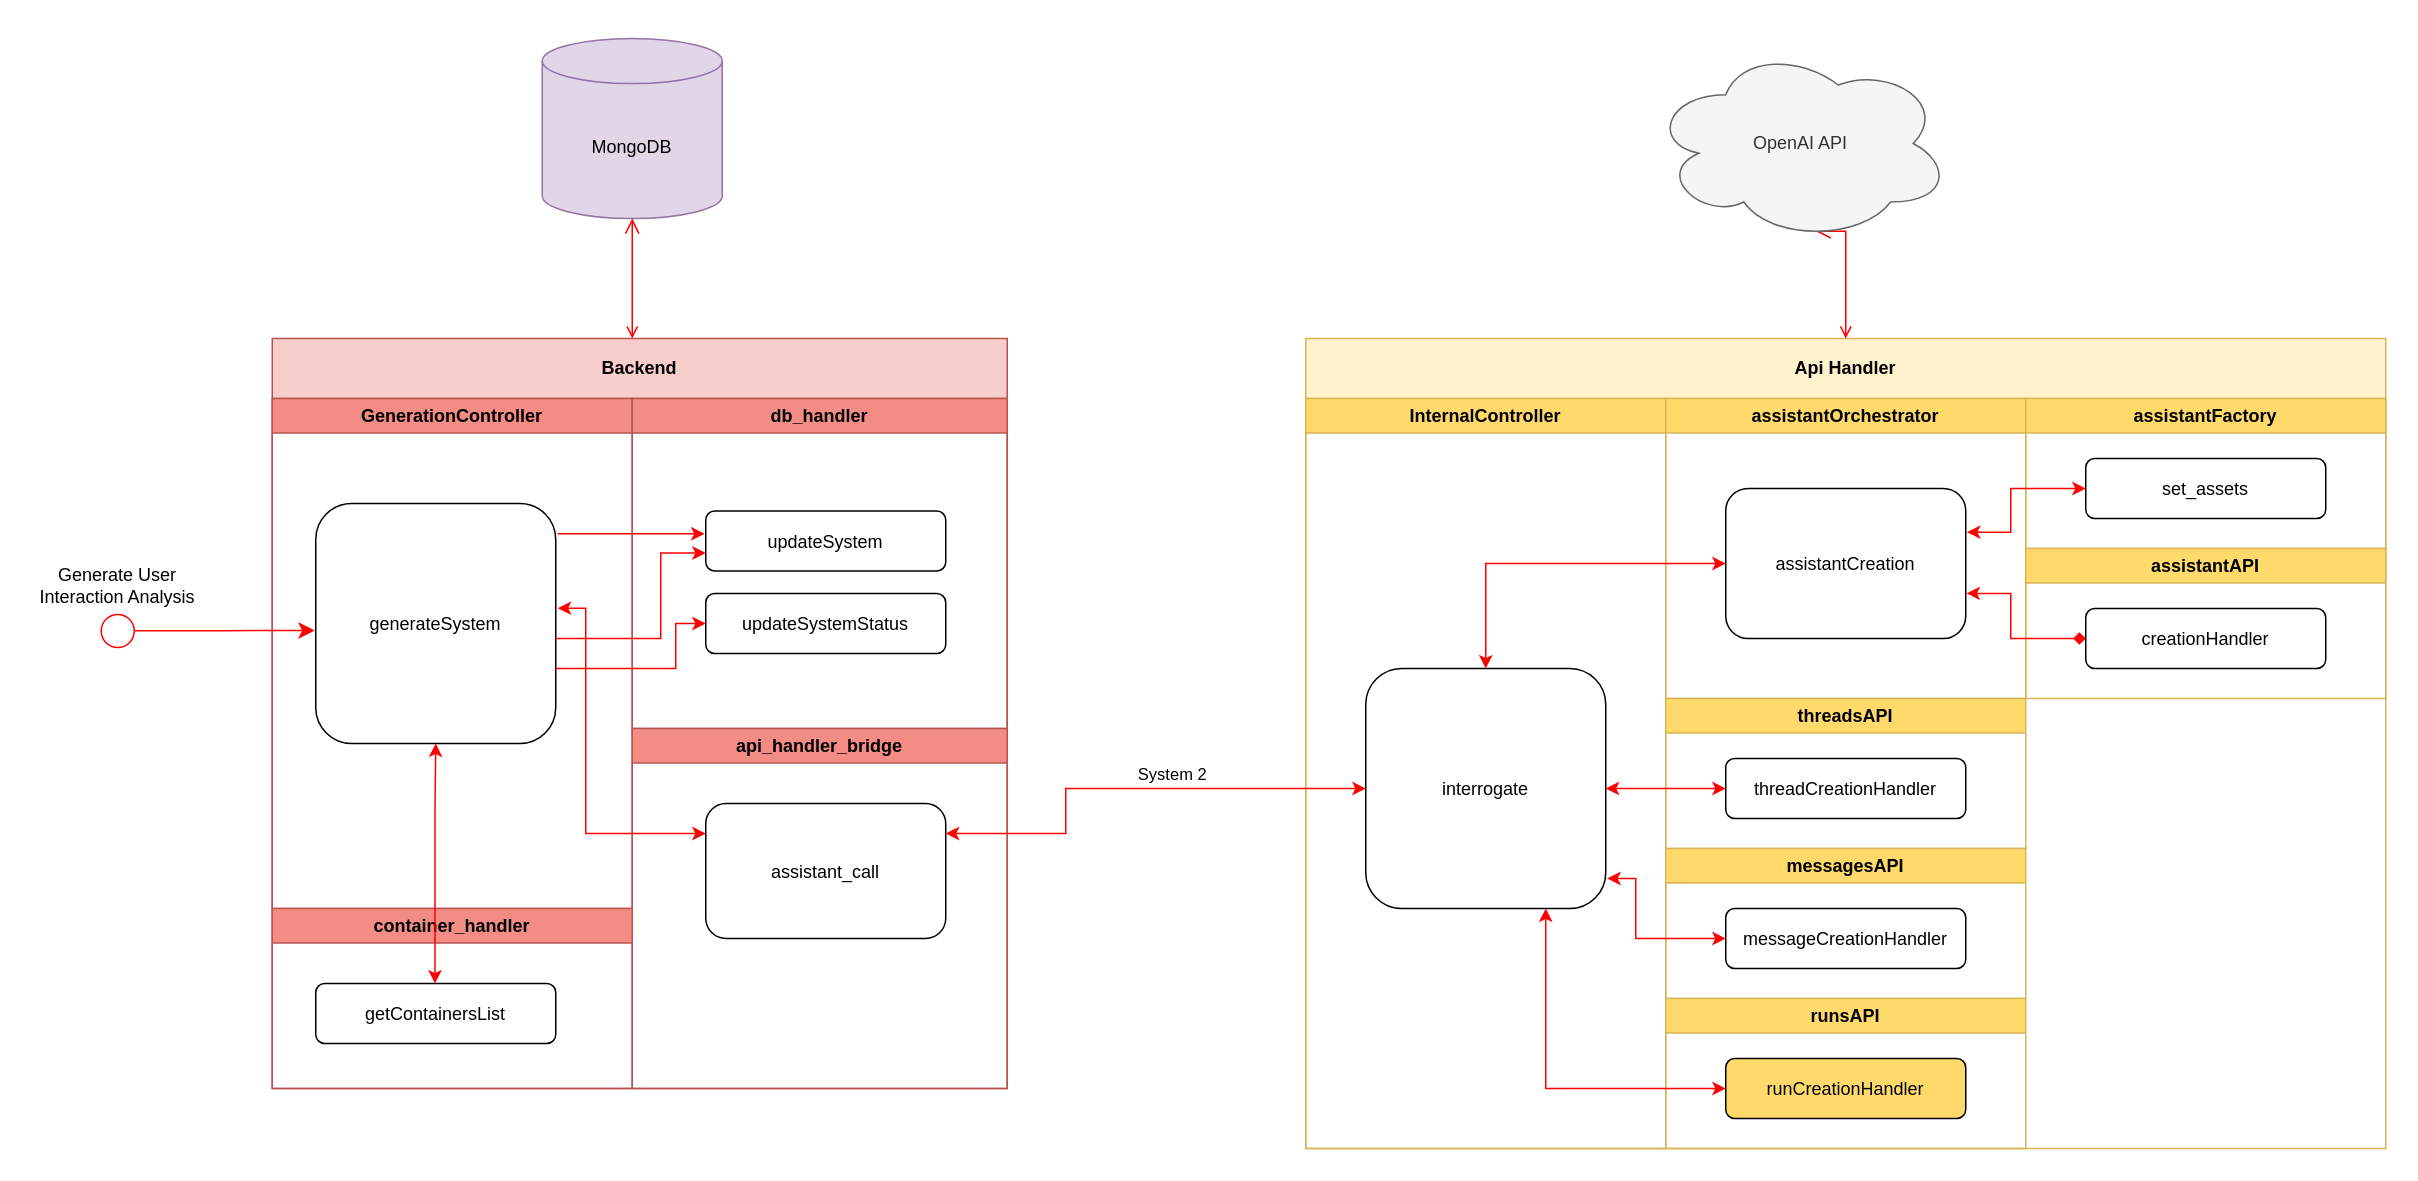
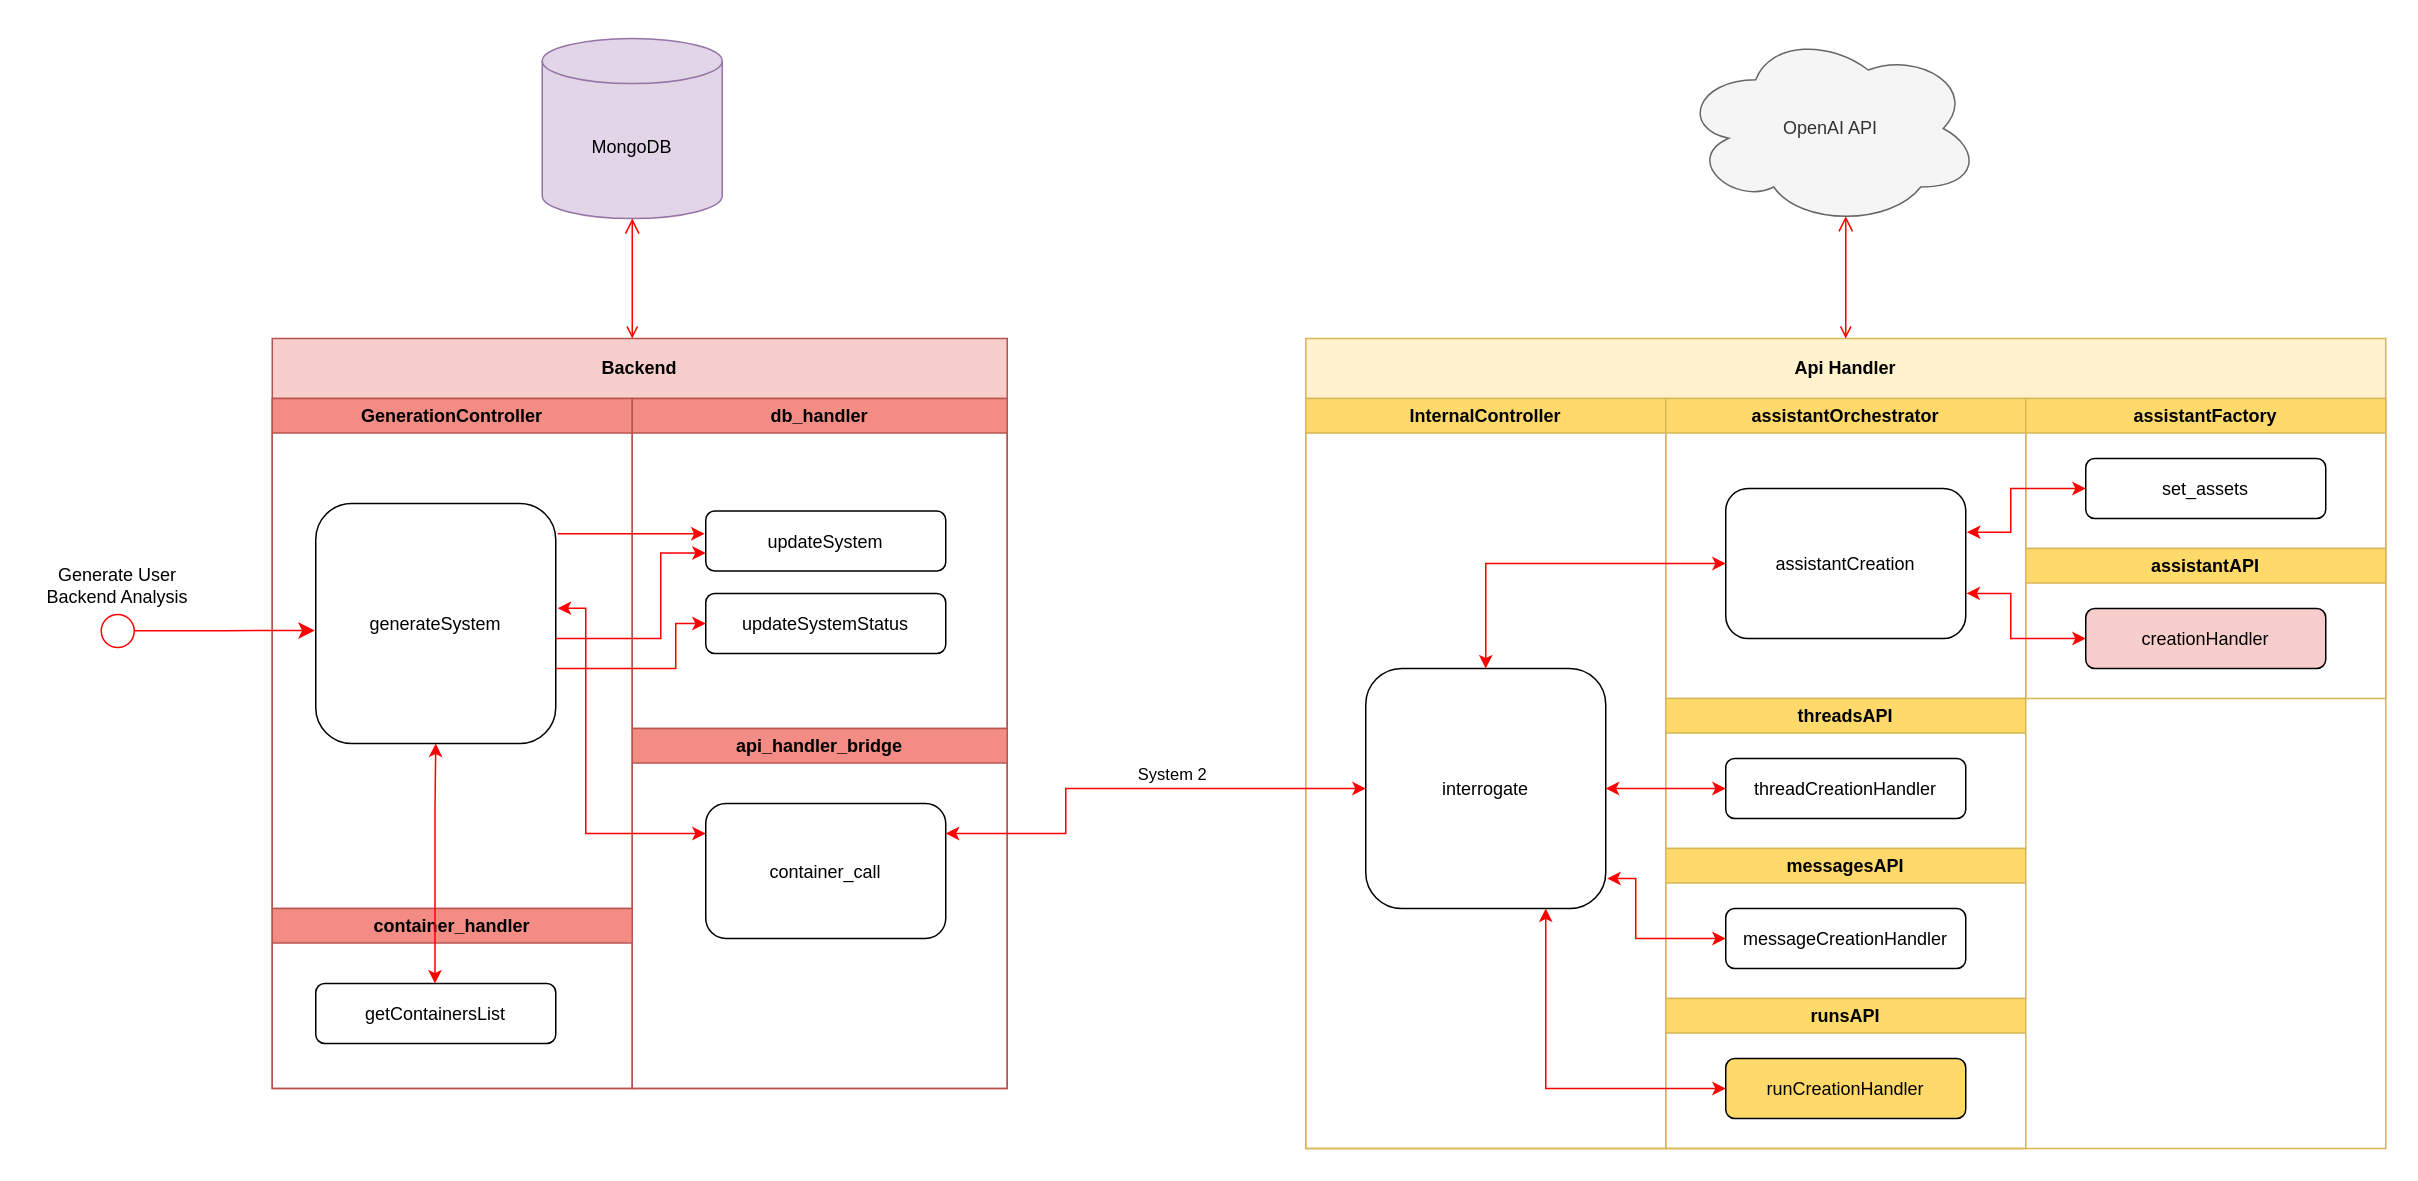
- <mxCell id="45" value="OpenAI API" style="ellipse;shape=cloud;whiteSpace=wrap;html=1;fillColor=#f5f5f5;fontColor=#333333;strokeColor=#666666;" parent="1" vertex="1"><mxGeometry x="1100" y="30" width="200" height="130" as="geometry" /></mxCell>
+ <mxCell id="45" value="OpenAI API" style="ellipse;shape=cloud;whiteSpace=wrap;html=1;fillColor=#f5f5f5;fontColor=#333333;strokeColor=#666666;" parent="1" vertex="1"><mxGeometry x="1120" y="20" width="200" height="130" as="geometry" /></mxCell>
- <mxCell id="20" value="Generate User Interaction Analysis" style="text;html=1;align=center;verticalAlign=middle;whiteSpace=wrap;rounded=0;" parent="1" vertex="1"><mxGeometry x="20" y="375" width="116" height="30" as="geometry" /></mxCell>
+ <mxCell id="20" value="Generate User Backend Analysis" style="text;html=1;align=center;verticalAlign=middle;whiteSpace=wrap;rounded=0;" parent="1" vertex="1"><mxGeometry x="20" y="375" width="116" height="30" as="geometry" /></mxCell>
- <mxCell id="32" value="" style="endArrow=diamond;html=1;rounded=0;exitX=1.003;exitY=0.699;exitDx=0;exitDy=0;entryX=0;entryY=0.5;entryDx=0;entryDy=0;startArrow=classic;startFill=1;exitPerimeter=0;strokeColor=#ff0000;" parent="21" source="25" target="30" edge="1"><mxGeometry width="50" height="50" relative="1" as="geometry"><mxPoint x="470" y="240" as="sourcePoint" /><mxPoint x="470" y="280" as="targetPoint" /><Array as="points"><mxPoint x="470" y="170" /><mxPoint x="470" y="200" /></Array></mxGeometry></mxCell>
+ <mxCell id="32" value="" style="endArrow=classic;html=1;rounded=0;exitX=1.003;exitY=0.699;exitDx=0;exitDy=0;entryX=0;entryY=0.5;entryDx=0;entryDy=0;startArrow=classic;startFill=1;exitPerimeter=0;strokeColor=#ff0000;" parent="21" source="25" target="30" edge="1"><mxGeometry width="50" height="50" relative="1" as="geometry"><mxPoint x="470" y="240" as="sourcePoint" /><mxPoint x="470" y="280" as="targetPoint" /><Array as="points"><mxPoint x="470" y="170" /><mxPoint x="470" y="200" /></Array></mxGeometry></mxCell>
- <mxCell id="30" value="creationHandler" style="rounded=1;" parent="29" vertex="1"><mxGeometry x="40" y="40" width="160" height="40" as="geometry" /></mxCell>
+ <mxCell id="30" value="creationHandler" style="rounded=1;fillColor=#f8cecc;" parent="29" vertex="1"><mxGeometry x="40" y="40" width="160" height="40" as="geometry" /></mxCell>
- <mxCell id="11" value="assistant_call" style="rounded=1;" parent="10" vertex="1"><mxGeometry x="49" y="50" width="160" height="90" as="geometry" /></mxCell>
+ <mxCell id="11" value="container_call" style="rounded=1;" parent="10" vertex="1"><mxGeometry x="49" y="50" width="160" height="90" as="geometry" /></mxCell>
